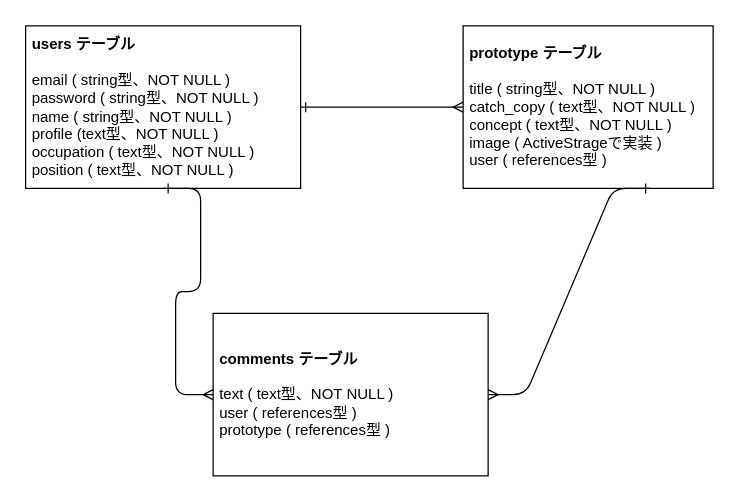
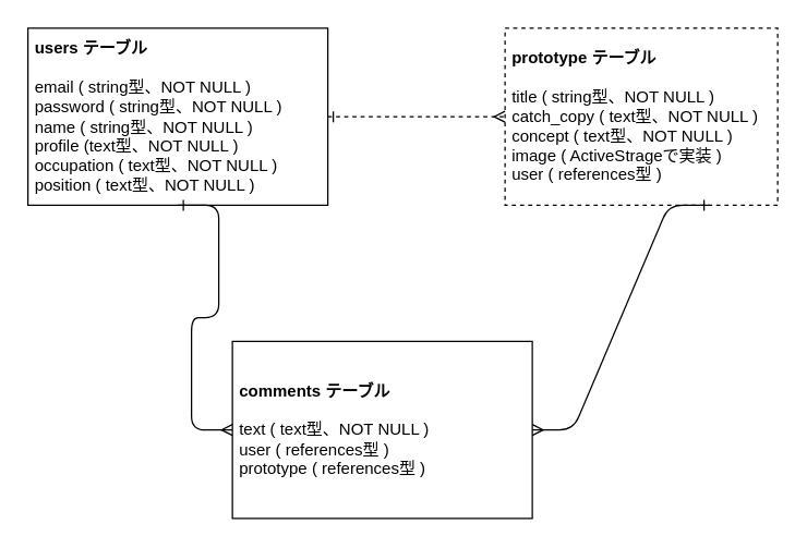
- <mxCell id="7" value="" style="edgeStyle=entityRelationEdgeStyle;fontSize=12;html=1;endArrow=ERmany;startArrow=ERone;exitX=1;exitY=0.5;exitDx=0;exitDy=0;entryX=0;entryY=0.5;entryDx=0;entryDy=0;startFill=0;endFill=0;" edge="1" parent="1" source="2" target="3"><mxGeometry width="100" height="100" relative="1" as="geometry"><mxPoint x="320" y="260" as="sourcePoint" /><mxPoint x="420" y="160" as="targetPoint" /></mxGeometry></mxCell>
+ <mxCell id="7" value="" style="edgeStyle=entityRelationEdgeStyle;fontSize=12;html=1;endArrow=ERmany;startArrow=ERone;exitX=1;exitY=0.5;exitDx=0;exitDy=0;entryX=0;entryY=0.5;entryDx=0;entryDy=0;startFill=0;endFill=0;dashed=1;" edge="1" parent="1" source="2" target="3"><mxGeometry width="100" height="100" relative="1" as="geometry"><mxPoint x="320" y="260" as="sourcePoint" /><mxPoint x="420" y="160" as="targetPoint" /></mxGeometry></mxCell>
- <mxCell id="3" value="&lt;div&gt;&lt;span&gt;&lt;b&gt;&amp;nbsp;prototype テーブル&lt;/b&gt;&lt;/span&gt;&lt;/div&gt;&lt;div&gt;&lt;span&gt;&lt;b&gt;&lt;br&gt;&lt;/b&gt;&lt;/span&gt;&lt;/div&gt;&lt;div&gt;&lt;span&gt;&amp;nbsp;title ( string型、NOT NULL )&lt;/span&gt;&lt;/div&gt;&lt;div&gt;&lt;span&gt;&amp;nbsp;catch_copy ( text型、NOT NULL )&lt;/span&gt;&lt;/div&gt;&lt;div&gt;&lt;span&gt;&amp;nbsp;concept ( text型、NOT NULL )&lt;/span&gt;&lt;/div&gt;&lt;div&gt;&lt;span&gt;&amp;nbsp;image ( ActiveStrageで実装 )&lt;/span&gt;&lt;/div&gt;&lt;div&gt;&lt;span&gt;&amp;nbsp;user ( references型 )&lt;/span&gt;&lt;/div&gt;" style="rounded=0;whiteSpace=wrap;html=1;align=left;" vertex="1" parent="1"><mxGeometry x="370" y="20" width="200" height="130" as="geometry" /></mxCell>
+ <mxCell id="3" value="&lt;div&gt;&lt;span&gt;&lt;b&gt;&amp;nbsp;prototype テーブル&lt;/b&gt;&lt;/span&gt;&lt;/div&gt;&lt;div&gt;&lt;span&gt;&lt;b&gt;&lt;br&gt;&lt;/b&gt;&lt;/span&gt;&lt;/div&gt;&lt;div&gt;&lt;span&gt;&amp;nbsp;title ( string型、NOT NULL )&lt;/span&gt;&lt;/div&gt;&lt;div&gt;&lt;span&gt;&amp;nbsp;catch_copy ( text型、NOT NULL )&lt;/span&gt;&lt;/div&gt;&lt;div&gt;&lt;span&gt;&amp;nbsp;concept ( text型、NOT NULL )&lt;/span&gt;&lt;/div&gt;&lt;div&gt;&lt;span&gt;&amp;nbsp;image ( ActiveStrageで実装 )&lt;/span&gt;&lt;/div&gt;&lt;div&gt;&lt;span&gt;&amp;nbsp;user ( references型 )&lt;/span&gt;&lt;/div&gt;" style="rounded=0;whiteSpace=wrap;html=1;align=left;dashed=1;" vertex="1" parent="1"><mxGeometry x="370" y="20" width="200" height="130" as="geometry" /></mxCell>
